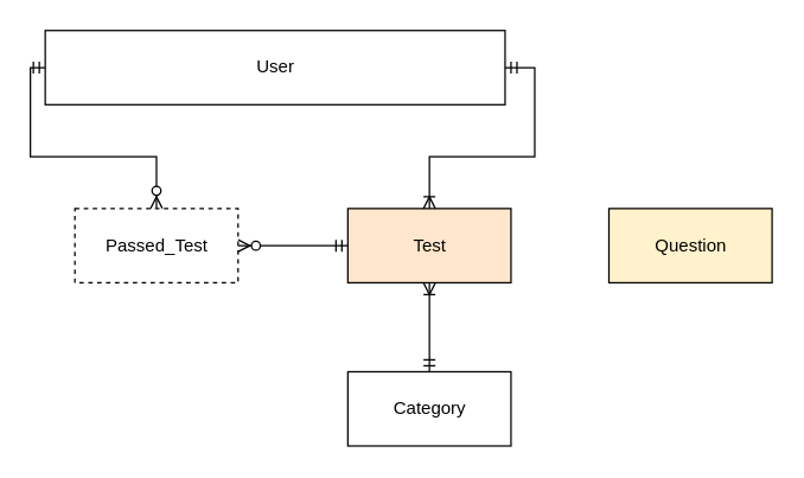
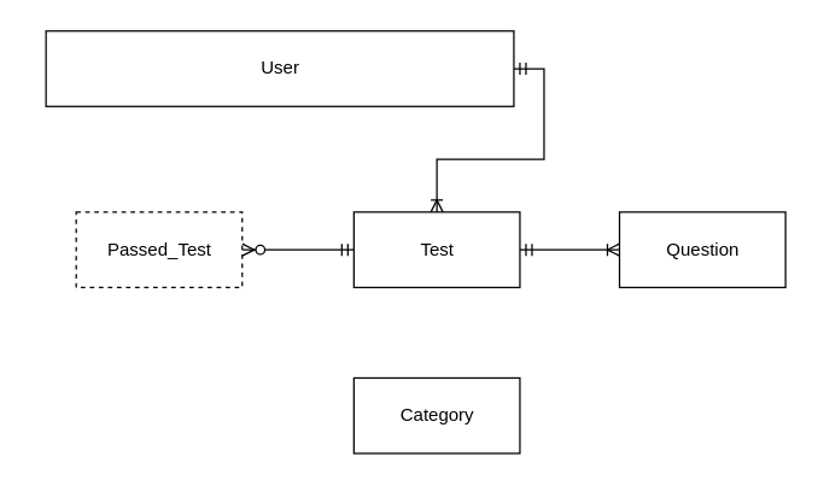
- <mxCell id="2" value="" style="edgeStyle=orthogonalEdgeStyle;rounded=0;orthogonalLoop=1;jettySize=auto;html=1;startArrow=ERmandOne;startFill=0;endArrow=ERzeroToMany;endFill=1;" edge="1" parent="1" source="3" target="7"><mxGeometry relative="1" as="geometry"><Array as="points"><mxPoint x="20" y="45" /><mxPoint x="20" y="105" /><mxPoint x="105" y="105" /></Array></mxGeometry></mxCell>
- <mxCell id="6" value="Test" style="html=1;fillColor=#ffe6cc;" vertex="1" parent="1"><mxGeometry x="234" y="140" width="110" height="50" as="geometry" /></mxCell>
+ <mxCell id="6" value="Test" style="html=1;" vertex="1" parent="1"><mxGeometry x="234" y="140" width="110" height="50" as="geometry" /></mxCell>
+ <mxCell id="5" style="edgeStyle=orthogonalEdgeStyle;rounded=0;orthogonalLoop=1;jettySize=auto;html=1;startArrow=ERmandOne;startFill=0;endArrow=ERoneToMany;endFill=0;" edge="1" parent="1" source="6" target="8"><mxGeometry relative="1" as="geometry" /></mxCell>
- <mxCell id="8" value="Question" style="html=1;fillColor=#fff2cc;" vertex="1" parent="1"><mxGeometry x="410" y="140" width="110" height="50" as="geometry" /></mxCell>
+ <mxCell id="8" value="Question" style="html=1;" vertex="1" parent="1"><mxGeometry x="410" y="140" width="110" height="50" as="geometry" /></mxCell>
- <mxCell id="10" style="edgeStyle=orthogonalEdgeStyle;rounded=0;orthogonalLoop=1;jettySize=auto;html=1;startArrow=ERmandOne;startFill=0;endArrow=ERoneToMany;endFill=0;" edge="1" parent="1" source="11" target="6"><mxGeometry relative="1" as="geometry" /></mxCell>
